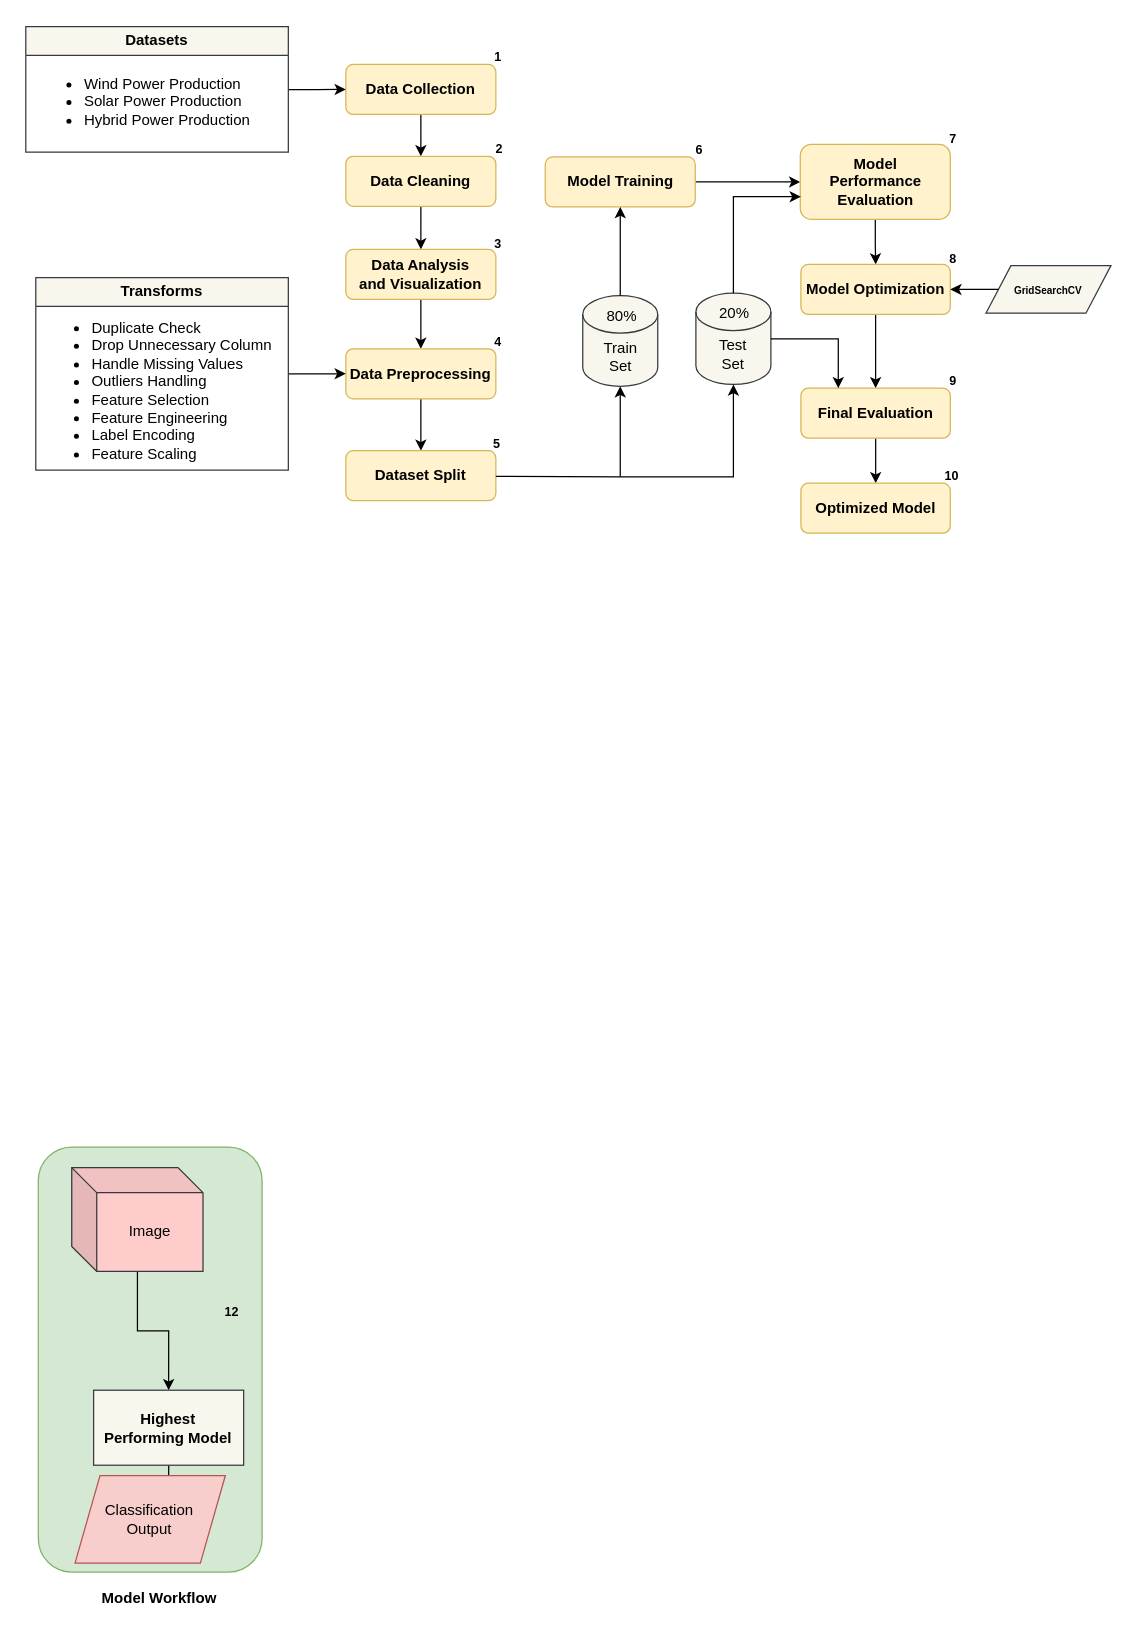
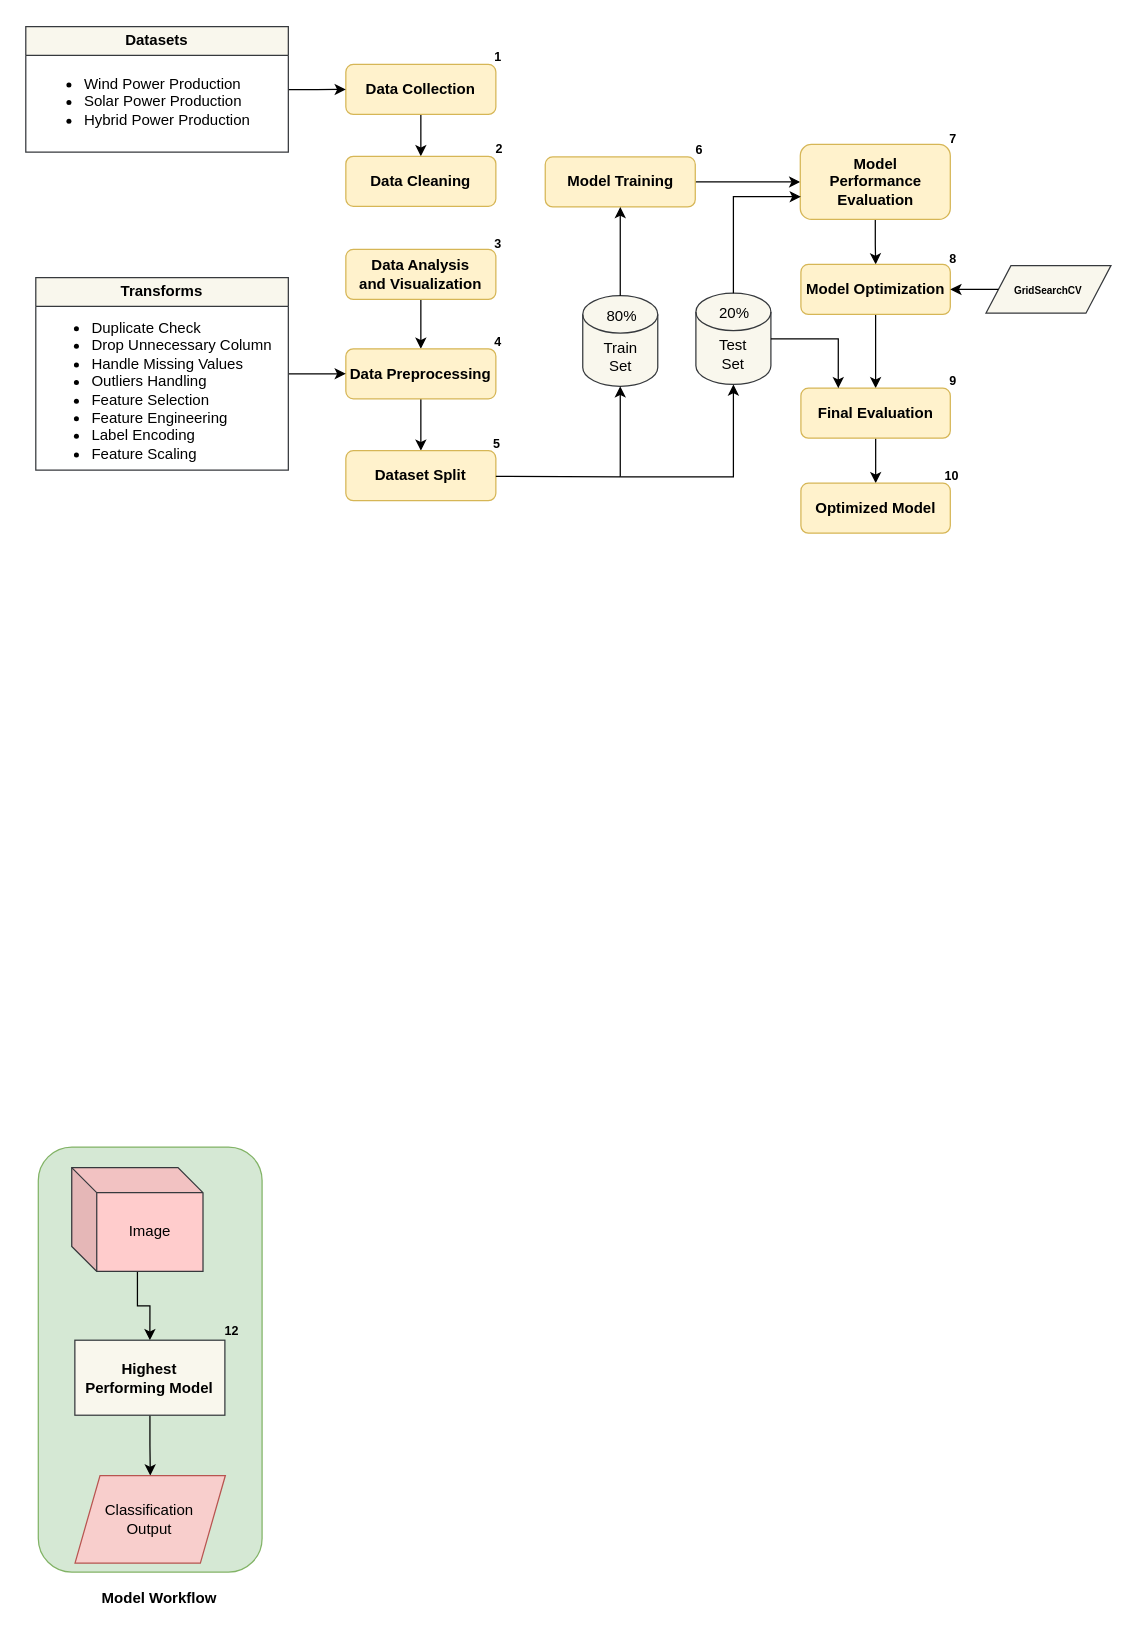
- <mxCell id="4" style="edgeStyle=orthogonalEdgeStyle;rounded=0;orthogonalLoop=1;jettySize=auto;html=1;entryX=0.5;entryY=0;entryDx=0;entryDy=0;" parent="1" source="5" target="7" edge="1"><mxGeometry relative="1" as="geometry" /></mxCell>
- <mxCell id="33" value="&lt;b&gt;&lt;font style=&quot;font-size: 10px;&quot;&gt;12&lt;/font&gt;&lt;/b&gt;" style="text;html=1;align=center;verticalAlign=middle;whiteSpace=wrap;rounded=0;" parent="25" vertex="1"><mxGeometry x="144.75" y="124.5" width="20" height="15" as="geometry" /></mxCell>
+ <mxCell id="33" value="&lt;b&gt;&lt;font style=&quot;font-size: 10px;&quot;&gt;12&lt;/font&gt;&lt;/b&gt;" style="text;html=1;align=center;verticalAlign=middle;whiteSpace=wrap;rounded=0;" parent="25" vertex="1"><mxGeometry x="144.75" y="139.5" width="20" height="15" as="geometry" /></mxCell>
- <mxCell id="30" value="Highest&lt;br&gt;Performing Model" style="rounded=0;whiteSpace=wrap;html=1;fontStyle=1;fillColor=#f9f7ed;strokeColor=#36393d;" parent="25" vertex="1"><mxGeometry x="44.25" y="194.5" width="120" height="60" as="geometry" /></mxCell>
+ <mxCell id="30" value="Highest&lt;br&gt;Performing Model" style="rounded=0;whiteSpace=wrap;html=1;fontStyle=1;fillColor=#f9f7ed;strokeColor=#36393d;" parent="25" vertex="1"><mxGeometry x="29.25" y="154.5" width="120" height="60" as="geometry" /></mxCell>
